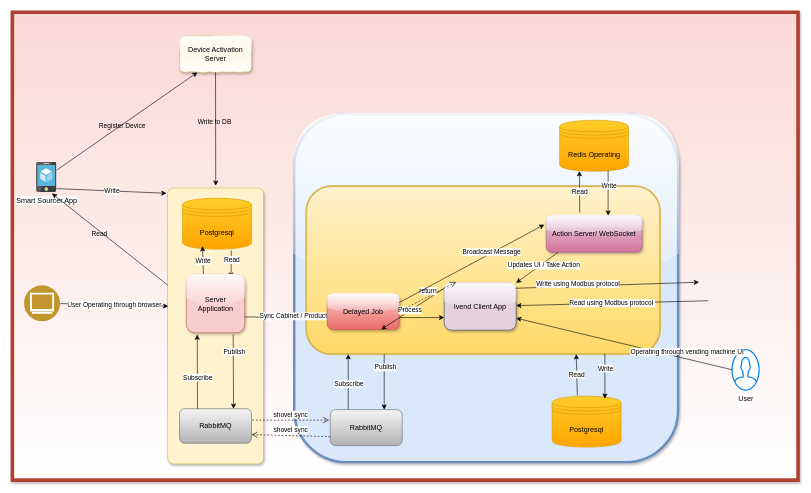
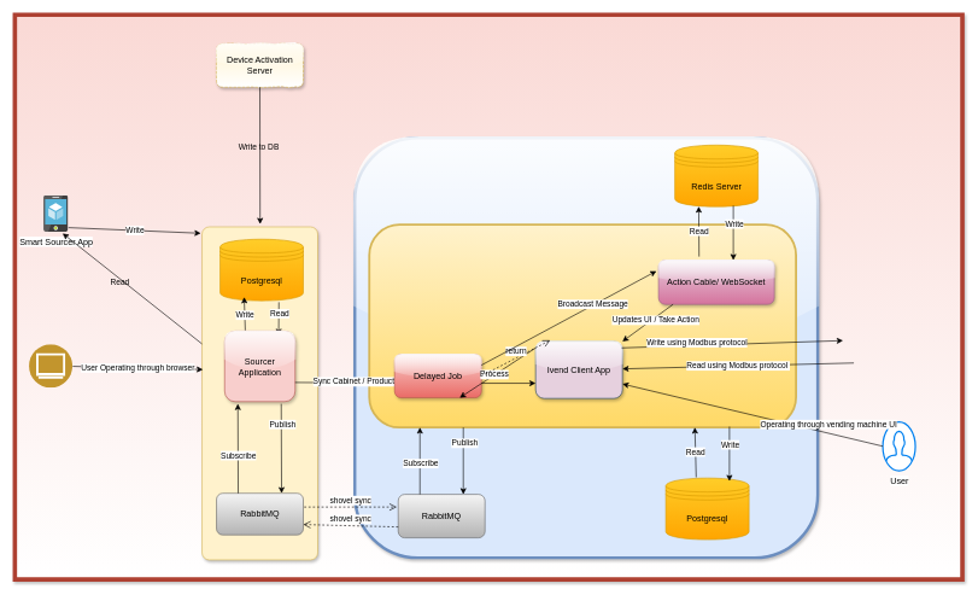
- <mxCell id="54" value="Device Activation Server" style="rounded=1;whiteSpace=wrap;html=1;fillColor=#fff2cc;strokeColor=#d6b656;gradientColor=#ffffff;shadow=1;comic=1;glass=1;" parent="1" vertex="1"><mxGeometry x="298.75" y="60" width="120" height="60" as="geometry" /></mxCell>
+ <mxCell id="54" value="Device Activation Server" style="rounded=1;whiteSpace=wrap;html=1;fillColor=#fff2cc;strokeColor=#d6b656;gradientColor=#ffffff;shadow=1;comic=1;glass=1;dashed=1;" parent="1" vertex="1"><mxGeometry x="298.75" y="60" width="120" height="60" as="geometry" /></mxCell>
- <mxCell id="52" value="" style="endArrow=classic;html=1;entryX=0.25;entryY=1;entryDx=0;entryDy=0;" parent="1" source="51" target="54" edge="1"><mxGeometry width="50" height="50" relative="1" as="geometry"><mxPoint x="350" y="310" as="sourcePoint" /><mxPoint x="350" y="310" as="targetPoint" /><Array as="points" /></mxGeometry></mxCell>
- <mxCell id="53" value="Register Device" style="edgeLabel;html=1;align=center;verticalAlign=middle;resizable=0;points=[];labelBackgroundColor=none;" parent="52" vertex="1" connectable="0"><mxGeometry x="-0.086" y="-1" relative="1" as="geometry"><mxPoint as="offset" /></mxGeometry></mxCell>
- <mxCell id="47" value="Redis Operating" style="shape=datastore;whiteSpace=wrap;html=1;gradientColor=#ffa500;fillColor=#ffcd28;strokeColor=#d79b00;" parent="1" vertex="1"><mxGeometry x="932.5" y="200" width="115" height="85" as="geometry" /></mxCell>
+ <mxCell id="47" value="Redis Server" style="shape=datastore;whiteSpace=wrap;html=1;gradientColor=#ffa500;fillColor=#ffcd28;strokeColor=#d79b00;" parent="1" vertex="1"><mxGeometry x="932.5" y="200" width="115" height="85" as="geometry" /></mxCell>
- <mxCell id="36" value="Action Server/ WebSocket" style="rounded=1;whiteSpace=wrap;html=1;labelBackgroundColor=none;gradientColor=#d5739d;fillColor=#e6d0de;strokeColor=#996185;shadow=1;glass=1;" parent="1" vertex="1"><mxGeometry x="910" y="359" width="160" height="61" as="geometry" /></mxCell>
+ <mxCell id="36" value="Action Cable/ WebSocket" style="rounded=1;whiteSpace=wrap;html=1;labelBackgroundColor=none;gradientColor=#d5739d;fillColor=#e6d0de;strokeColor=#996185;shadow=1;glass=1;" parent="1" vertex="1"><mxGeometry x="910" y="359" width="160" height="61" as="geometry" /></mxCell>
- <mxCell id="16" value="Server&lt;br&gt;Application" style="whiteSpace=wrap;aspect=fixed;labelBackgroundColor=none;labelBorderColor=none;html=1;fillColor=#f8cecc;strokeColor=#b85450;shadow=1;rounded=1;glass=1;gradientColor=none;" parent="1" vertex="1"><mxGeometry x="310" y="456.88" width="97.5" height="97.5" as="geometry" /></mxCell>
+ <mxCell id="16" value="Sourcer&lt;br&gt;Application" style="whiteSpace=wrap;aspect=fixed;labelBackgroundColor=none;labelBorderColor=none;html=1;fillColor=#f8cecc;strokeColor=#b85450;shadow=1;rounded=1;glass=1;gradientColor=none;" parent="1" vertex="1"><mxGeometry x="310" y="456.88" width="97.5" height="97.5" as="geometry" /></mxCell>
